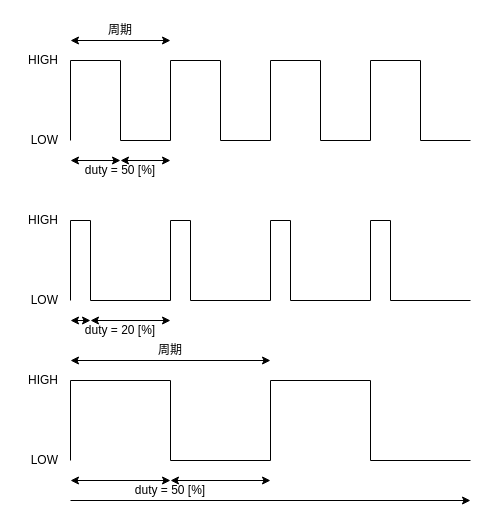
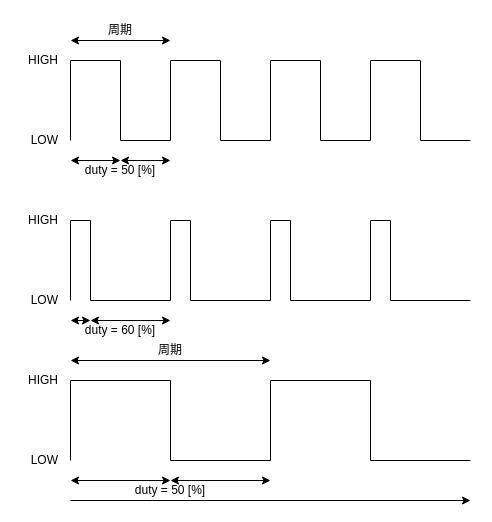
- <mxCell id="21" value="duty = 20 [%]" style="text;html=1;strokeColor=none;fillColor=none;align=center;verticalAlign=middle;whiteSpace=wrap;rounded=0;" vertex="1" parent="1"><mxGeometry x="70" y="320" width="100" height="20" as="geometry" /></mxCell>
+ <mxCell id="21" value="duty = 60 [%]" style="text;html=1;strokeColor=none;fillColor=none;align=center;verticalAlign=middle;whiteSpace=wrap;rounded=0;" vertex="1" parent="1"><mxGeometry x="70" y="320" width="100" height="20" as="geometry" /></mxCell>
